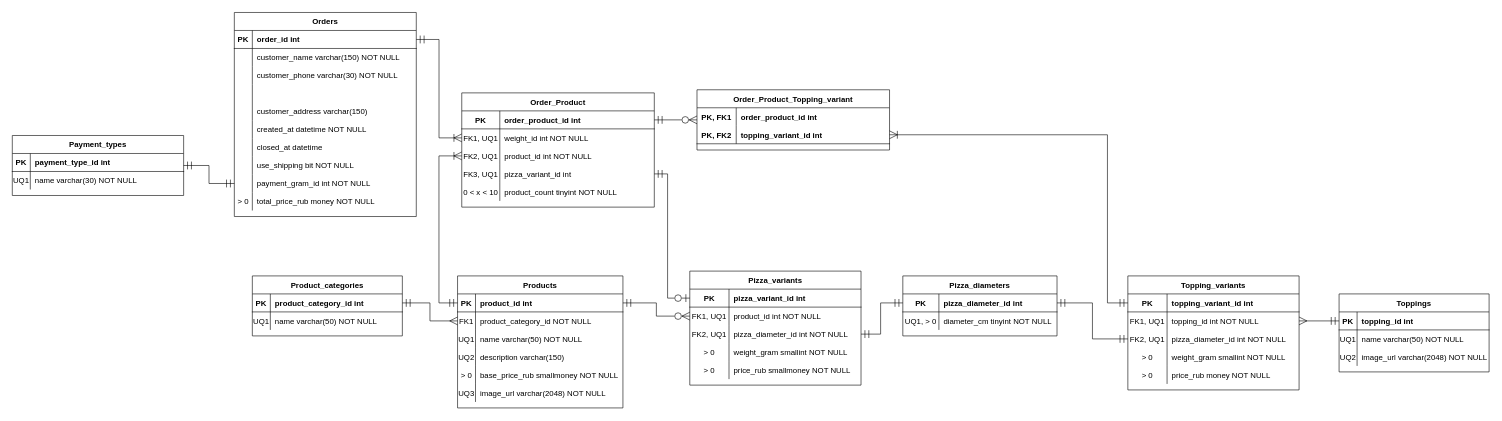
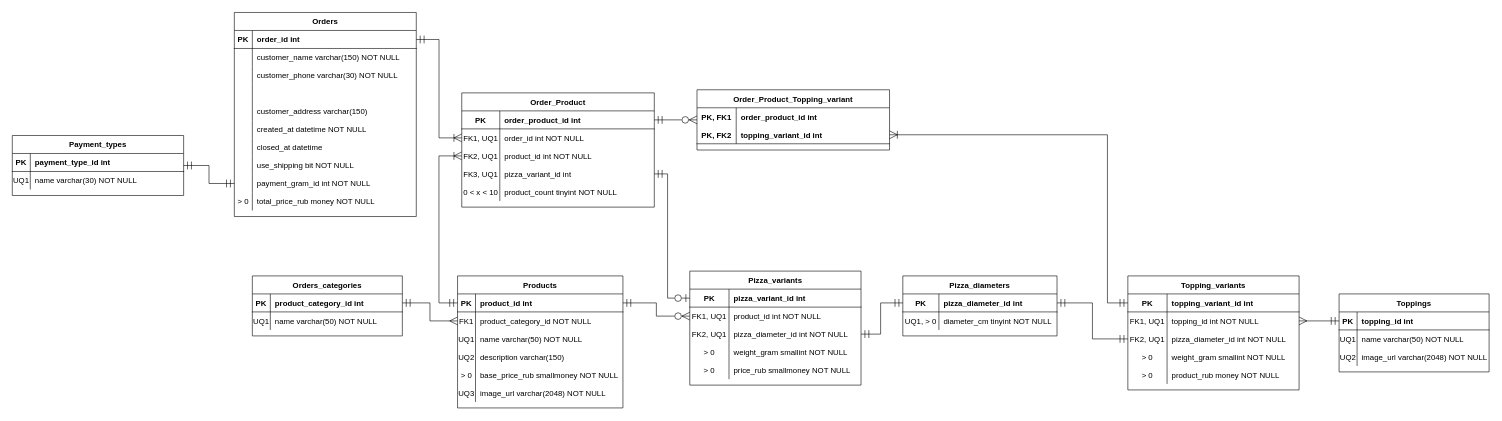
- <mxCell id="118" value="weight_id int NOT NULL" style="shape=partialRectangle;overflow=hidden;connectable=0;fillColor=none;top=0;left=0;bottom=0;right=0;align=left;spacingLeft=6;fontSize=13;" parent="116" vertex="1"><mxGeometry x="63.386" width="257.48" height="30" as="geometry"><mxRectangle width="257.48" height="30" as="alternateBounds" /></mxGeometry></mxCell>
+ <mxCell id="118" value="order_id int NOT NULL" style="shape=partialRectangle;overflow=hidden;connectable=0;fillColor=none;top=0;left=0;bottom=0;right=0;align=left;spacingLeft=6;fontSize=13;" parent="116" vertex="1"><mxGeometry x="63.386" width="257.48" height="30" as="geometry"><mxRectangle width="257.48" height="30" as="alternateBounds" /></mxGeometry></mxCell>
- <mxCell id="74" value="Product_categories" style="shape=table;startSize=30;container=1;collapsible=1;childLayout=tableLayout;fixedRows=1;rowLines=0;fontStyle=1;align=center;resizeLast=1;fontSize=13;" parent="1" vertex="1"><mxGeometry x="420" y="459" width="250" height="100" as="geometry" /></mxCell>
+ <mxCell id="74" value="Orders_categories" style="shape=table;startSize=30;container=1;collapsible=1;childLayout=tableLayout;fixedRows=1;rowLines=0;fontStyle=1;align=center;resizeLast=1;fontSize=13;" parent="1" vertex="1"><mxGeometry x="420" y="459" width="250" height="100" as="geometry" /></mxCell>
- <mxCell id="52" value="price_rub money NOT NULL" style="shape=partialRectangle;overflow=hidden;connectable=0;fillColor=none;top=0;left=0;bottom=0;right=0;align=left;spacingLeft=6;fontSize=13;" parent="50" vertex="1"><mxGeometry x="65.354" width="220" height="30" as="geometry"><mxRectangle width="220" height="30" as="alternateBounds" /></mxGeometry></mxCell>
+ <mxCell id="52" value="product_rub money NOT NULL" style="shape=partialRectangle;overflow=hidden;connectable=0;fillColor=none;top=0;left=0;bottom=0;right=0;align=left;spacingLeft=6;fontSize=13;" parent="50" vertex="1"><mxGeometry x="65.354" width="220" height="30" as="geometry"><mxRectangle width="220" height="30" as="alternateBounds" /></mxGeometry></mxCell>
